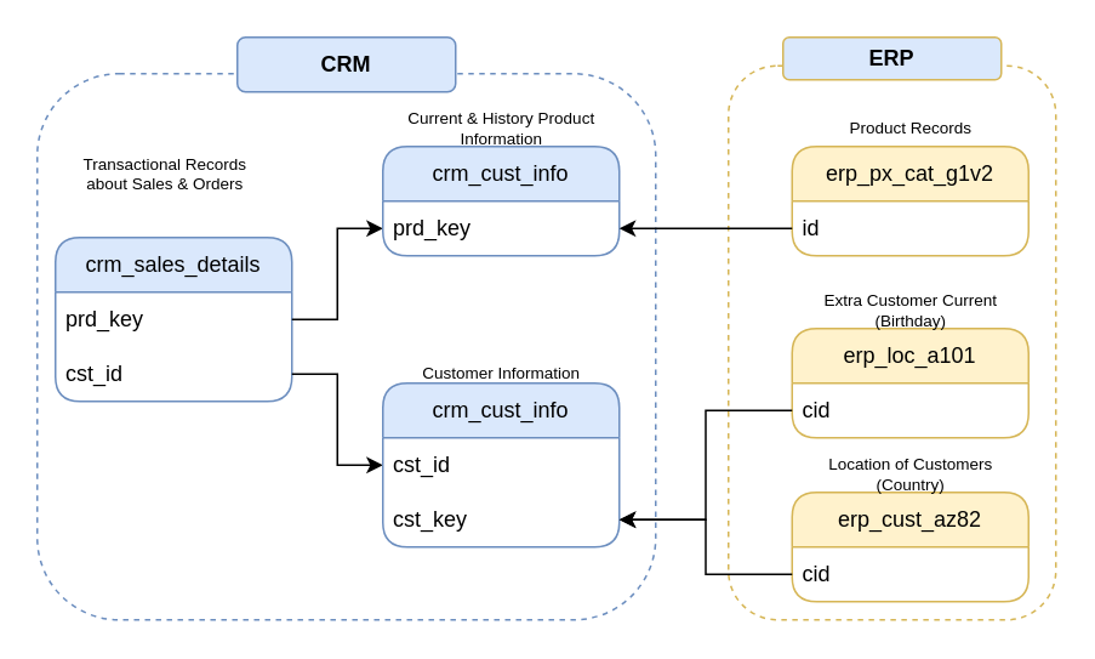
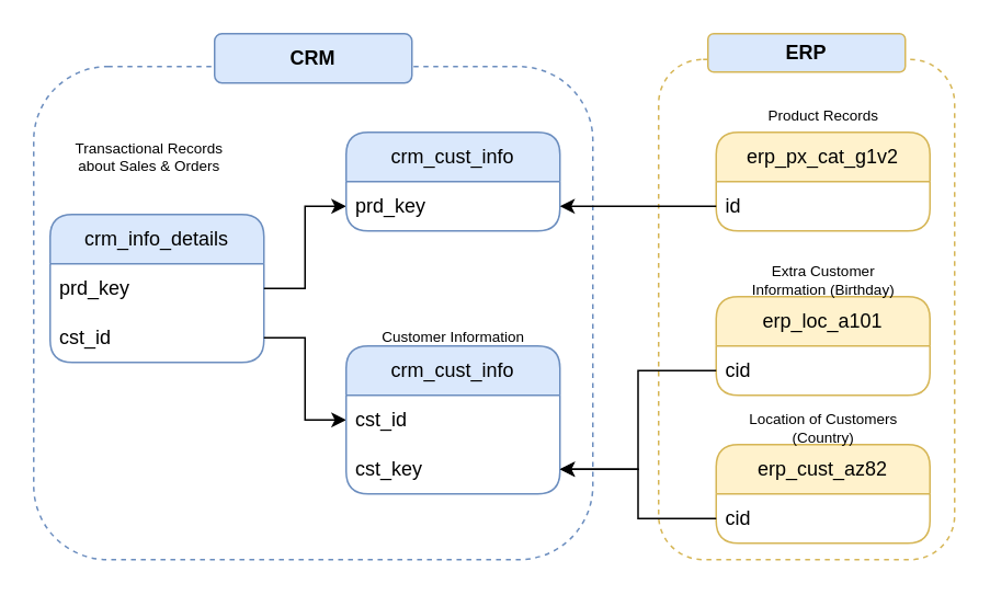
- <mxCell id="15" value="Current &amp;amp; History Product Information" style="text;html=1;align=center;verticalAlign=middle;whiteSpace=wrap;rounded=0;fontSize=9;" vertex="1" parent="12"><mxGeometry x="12.5" width="105" height="20" as="geometry" /></mxCell>
- <mxCell id="6" value="crm_sales_details" style="swimlane;fontStyle=0;childLayout=stackLayout;horizontal=1;startSize=30;horizontalStack=0;resizeParent=1;resizeParentMax=0;resizeLast=0;collapsible=1;marginBottom=0;whiteSpace=wrap;html=1;rounded=1;fillColor=#dae8fc;strokeColor=#6c8ebf;" vertex="1" parent="1"><mxGeometry x="30" y="130" width="130" height="90" as="geometry" /></mxCell>
+ <mxCell id="6" value="crm_info_details" style="swimlane;fontStyle=0;childLayout=stackLayout;horizontal=1;startSize=30;horizontalStack=0;resizeParent=1;resizeParentMax=0;resizeLast=0;collapsible=1;marginBottom=0;whiteSpace=wrap;html=1;rounded=1;fillColor=#dae8fc;strokeColor=#6c8ebf;" vertex="1" parent="1"><mxGeometry x="30" y="130" width="130" height="90" as="geometry" /></mxCell>
- <mxCell id="29" value="Extra Customer Current (Birthday)" style="text;html=1;align=center;verticalAlign=middle;whiteSpace=wrap;rounded=0;fontSize=9;" vertex="1" parent="26"><mxGeometry x="12.5" width="105" height="20" as="geometry" /></mxCell>
+ <mxCell id="29" value="Extra Customer Information (Birthday)" style="text;html=1;align=center;verticalAlign=middle;whiteSpace=wrap;rounded=0;fontSize=9;" vertex="1" parent="26"><mxGeometry x="12.5" width="105" height="20" as="geometry" /></mxCell>
